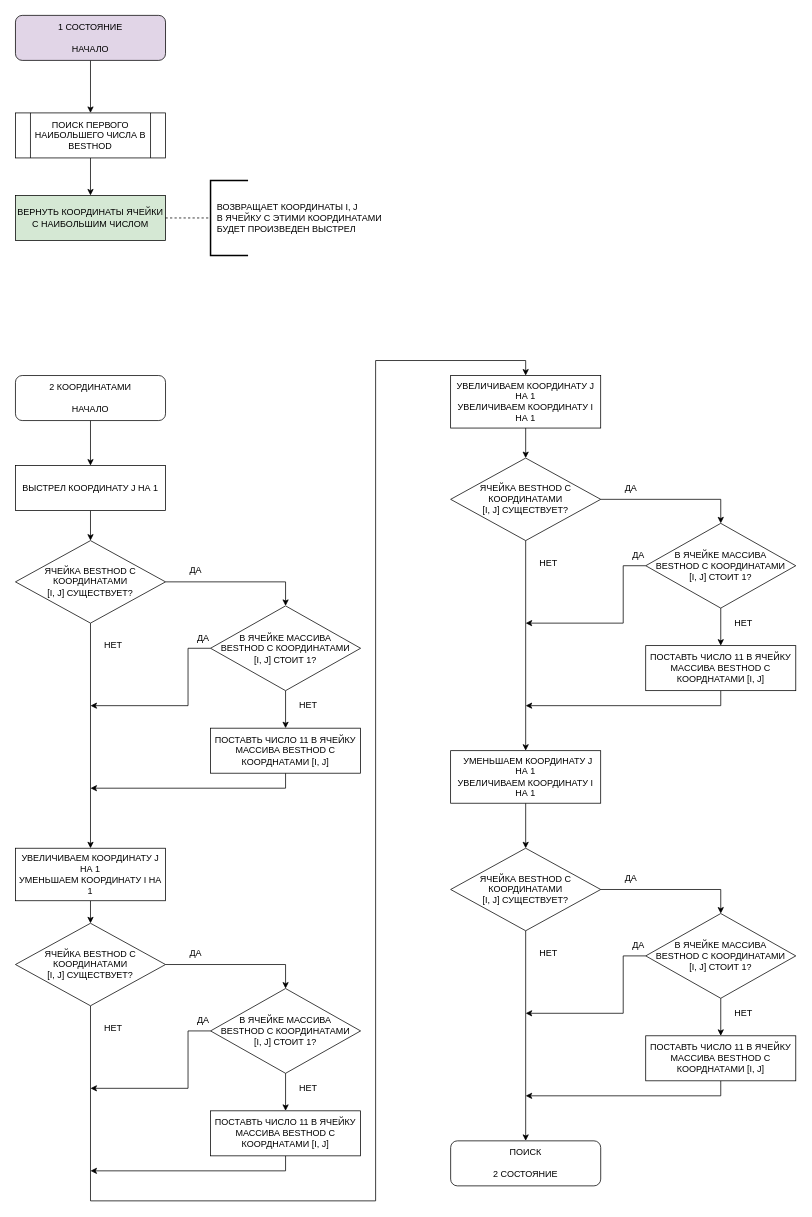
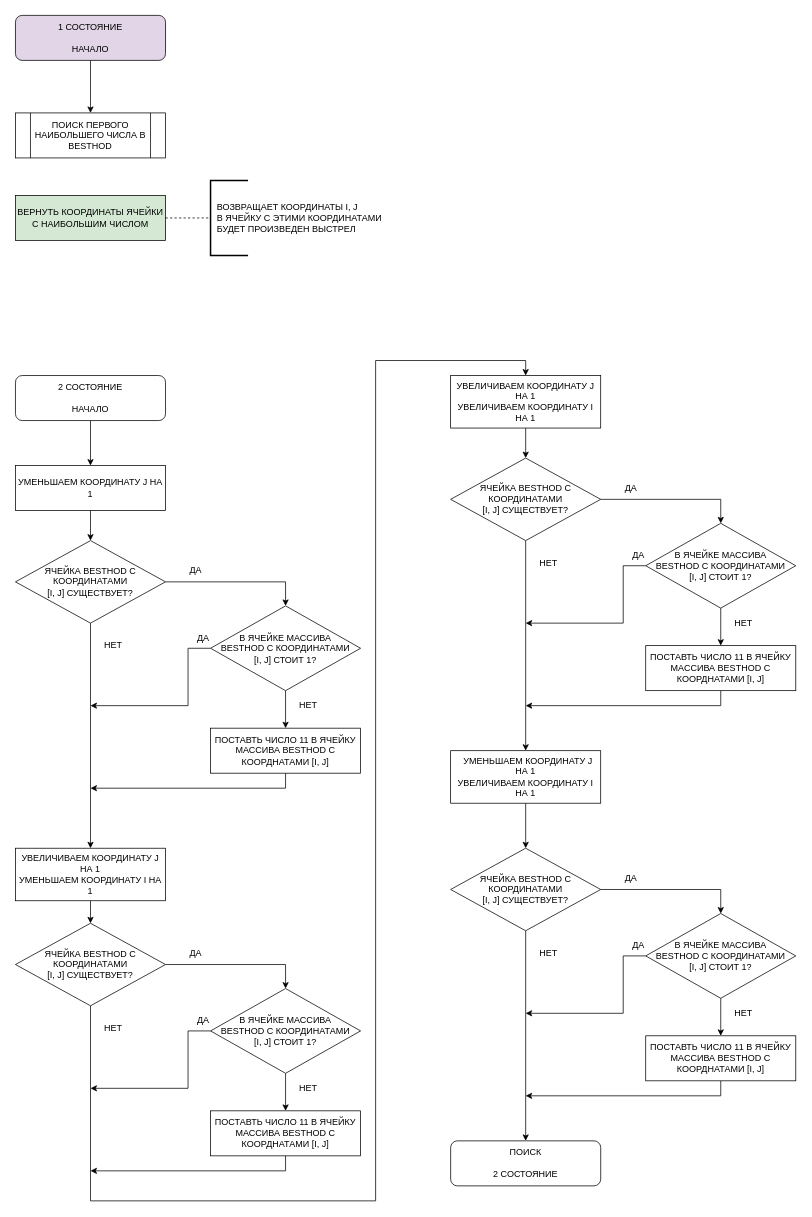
- <mxCell id="2" style="edgeStyle=orthogonalEdgeStyle;rounded=0;orthogonalLoop=1;jettySize=auto;html=1;exitX=0.5;exitY=1;exitDx=0;exitDy=0;entryX=0.5;entryY=0;entryDx=0;entryDy=0;" edge="1" parent="1" source="3" target="4"><mxGeometry relative="1" as="geometry" /></mxCell>
- <mxCell id="10" value="2 КООРДИНАТАМИ&lt;br&gt;&lt;br&gt;НАЧАЛО" style="rounded=1;whiteSpace=wrap;html=1;" vertex="1" parent="1"><mxGeometry x="20" y="500" width="200" height="60" as="geometry" /></mxCell>
+ <mxCell id="10" value="2 СОСТОЯНИЕ&lt;br&gt;&lt;br&gt;НАЧАЛО" style="rounded=1;whiteSpace=wrap;html=1;" vertex="1" parent="1"><mxGeometry x="20" y="500" width="200" height="60" as="geometry" /></mxCell>
- <mxCell id="12" value="ВЫСТРЕЛ КООРДИНАТУ J НА 1" style="rounded=0;whiteSpace=wrap;html=1;" vertex="1" parent="1"><mxGeometry x="20" y="620" width="200" height="60" as="geometry" /></mxCell>
+ <mxCell id="12" value="УМЕНЬШАЕМ КООРДИНАТУ J НА 1" style="rounded=0;whiteSpace=wrap;html=1;" vertex="1" parent="1"><mxGeometry x="20" y="620" width="200" height="60" as="geometry" /></mxCell>
